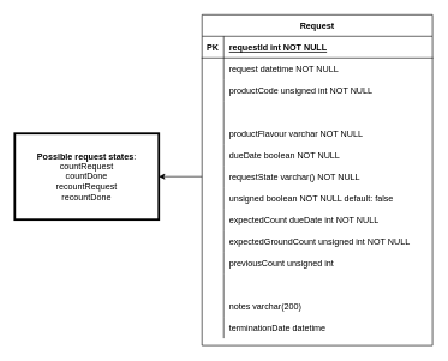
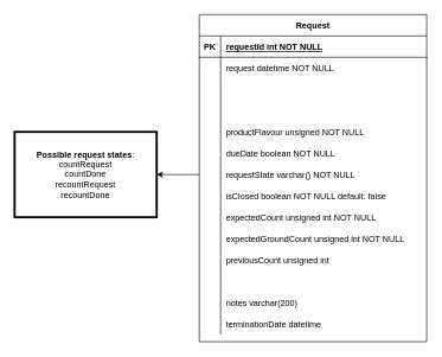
- <mxCell id="11" value="productCode unsigned int NOT NULL" style="shape=partialRectangle;overflow=hidden;connectable=0;fillColor=none;top=0;left=0;bottom=0;right=0;align=left;spacingLeft=6;" parent="9" vertex="1"><mxGeometry x="30" width="290" height="30" as="geometry" /></mxCell>
- <mxCell id="16" value="productFlavour varchar NOT NULL" style="shape=partialRectangle;overflow=hidden;connectable=0;fillColor=none;top=0;left=0;bottom=0;right=0;align=left;spacingLeft=6;" parent="14" vertex="1"><mxGeometry x="30" width="290" height="30" as="geometry" /></mxCell>
+ <mxCell id="16" value="productFlavour unsigned NOT NULL" style="shape=partialRectangle;overflow=hidden;connectable=0;fillColor=none;top=0;left=0;bottom=0;right=0;align=left;spacingLeft=6;" parent="14" vertex="1"><mxGeometry x="30" width="290" height="30" as="geometry" /></mxCell>
- <mxCell id="25" value="unsigned boolean NOT NULL default: false" style="shape=partialRectangle;overflow=hidden;connectable=0;fillColor=none;top=0;left=0;bottom=0;right=0;align=left;spacingLeft=6;" parent="23" vertex="1"><mxGeometry x="30" width="290" height="30" as="geometry" /></mxCell>
+ <mxCell id="25" value="isClosed boolean NOT NULL default: false" style="shape=partialRectangle;overflow=hidden;connectable=0;fillColor=none;top=0;left=0;bottom=0;right=0;align=left;spacingLeft=6;" parent="23" vertex="1"><mxGeometry x="30" width="290" height="30" as="geometry" /></mxCell>
- <mxCell id="28" value="expectedCount dueDate int NOT NULL" style="shape=partialRectangle;overflow=hidden;connectable=0;fillColor=none;top=0;left=0;bottom=0;right=0;align=left;spacingLeft=6;" parent="26" vertex="1"><mxGeometry x="30" width="290" height="30" as="geometry" /></mxCell>
+ <mxCell id="28" value="expectedCount unsigned int NOT NULL" style="shape=partialRectangle;overflow=hidden;connectable=0;fillColor=none;top=0;left=0;bottom=0;right=0;align=left;spacingLeft=6;" parent="26" vertex="1"><mxGeometry x="30" width="290" height="30" as="geometry" /></mxCell>
